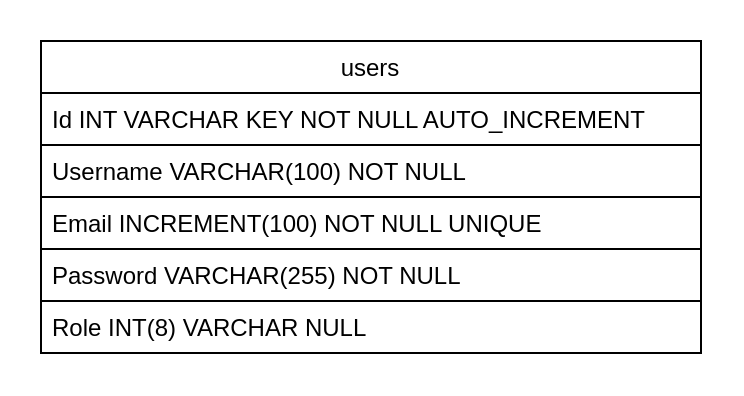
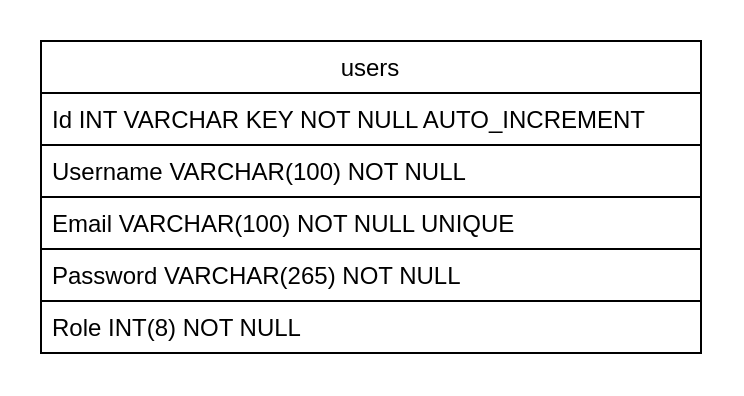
- <mxCell id="5" value="Email INCREMENT(100) NOT NULL UNIQUE" style="text;align=left;verticalAlign=top;spacingLeft=4;spacingRight=4;overflow=hidden;rotatable=0;points=[[0,0.5],[1,0.5]];portConstraint=eastwest;fillColor=#ffffff;strokeColor=#000000;" vertex="1" parent="2"><mxGeometry y="78" width="330" height="26" as="geometry" /></mxCell>
+ <mxCell id="5" value="Email VARCHAR(100) NOT NULL UNIQUE" style="text;align=left;verticalAlign=top;spacingLeft=4;spacingRight=4;overflow=hidden;rotatable=0;points=[[0,0.5],[1,0.5]];portConstraint=eastwest;fillColor=#ffffff;strokeColor=#000000;" vertex="1" parent="2"><mxGeometry y="78" width="330" height="26" as="geometry" /></mxCell>
- <mxCell id="6" value="Password VARCHAR(255) NOT NULL" style="text;align=left;verticalAlign=top;spacingLeft=4;spacingRight=4;overflow=hidden;rotatable=0;points=[[0,0.5],[1,0.5]];portConstraint=eastwest;fillColor=#ffffff;strokeColor=#000000;" vertex="1" parent="2"><mxGeometry y="104" width="330" height="26" as="geometry" /></mxCell>
+ <mxCell id="6" value="Password VARCHAR(265) NOT NULL" style="text;align=left;verticalAlign=top;spacingLeft=4;spacingRight=4;overflow=hidden;rotatable=0;points=[[0,0.5],[1,0.5]];portConstraint=eastwest;fillColor=#ffffff;strokeColor=#000000;" vertex="1" parent="2"><mxGeometry y="104" width="330" height="26" as="geometry" /></mxCell>
- <mxCell id="7" value="Role INT(8) VARCHAR NULL" style="text;align=left;verticalAlign=top;spacingLeft=4;spacingRight=4;overflow=hidden;rotatable=0;points=[[0,0.5],[1,0.5]];portConstraint=eastwest;fillColor=#ffffff;strokeColor=#000000;" vertex="1" parent="2"><mxGeometry y="130" width="330" height="26" as="geometry" /></mxCell>
+ <mxCell id="7" value="Role INT(8) NOT NULL" style="text;align=left;verticalAlign=top;spacingLeft=4;spacingRight=4;overflow=hidden;rotatable=0;points=[[0,0.5],[1,0.5]];portConstraint=eastwest;fillColor=#ffffff;strokeColor=#000000;" vertex="1" parent="2"><mxGeometry y="130" width="330" height="26" as="geometry" /></mxCell>
